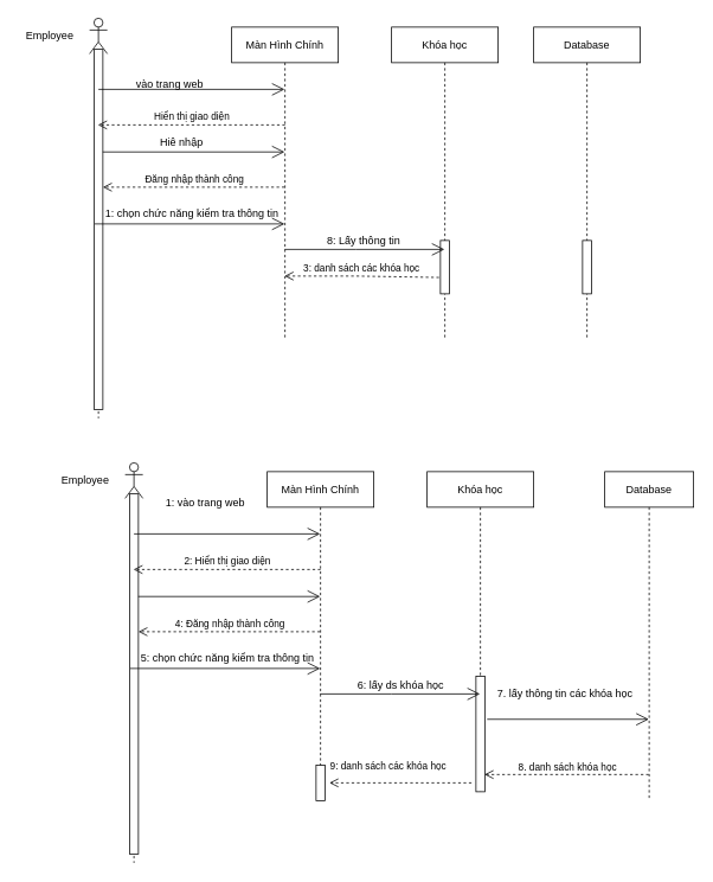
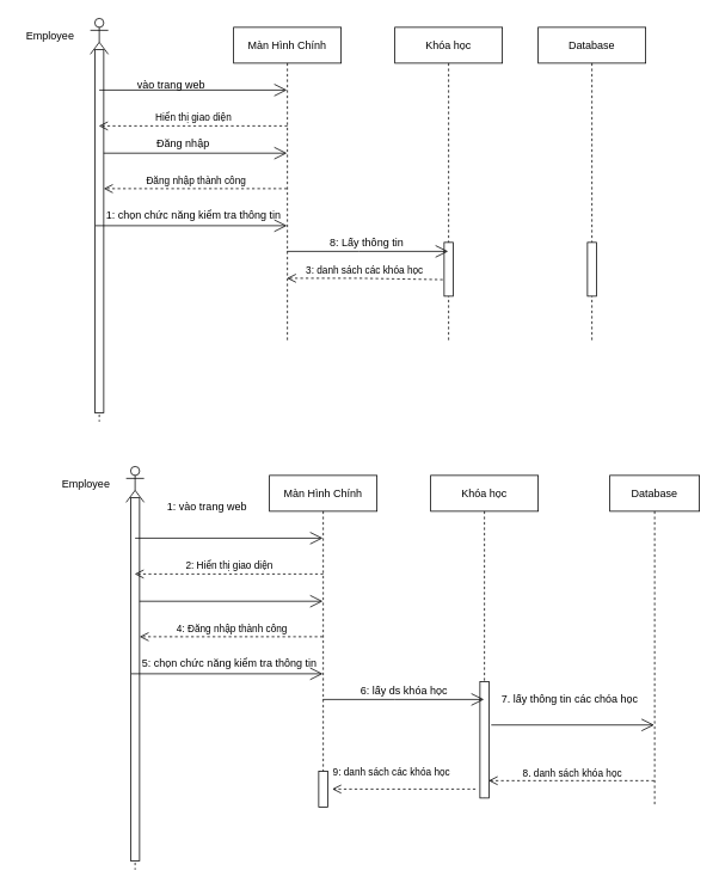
- <mxCell id="17" value="Hiê nhập&amp;nbsp;" style="text;html=1;align=center;verticalAlign=middle;resizable=0;points=[];autosize=1;strokeColor=none;fillColor=none;" vertex="1" parent="1"><mxGeometry x="165" y="150" width="80" height="20" as="geometry" /></mxCell>
+ <mxCell id="17" value="Đăng nhập&amp;nbsp;" style="text;html=1;align=center;verticalAlign=middle;resizable=0;points=[];autosize=1;strokeColor=none;fillColor=none;" vertex="1" parent="1"><mxGeometry x="165" y="150" width="80" height="20" as="geometry" /></mxCell>
- <mxCell id="40" value="7. lấy thông tin các khóa học" style="text;html=1;align=center;verticalAlign=middle;resizable=0;points=[];autosize=1;strokeColor=none;fillColor=none;" vertex="1" parent="1"><mxGeometry x="550" y="770" width="170" height="20" as="geometry" /></mxCell>
+ <mxCell id="40" value="7. lấy thông tin các chóa học" style="text;html=1;align=center;verticalAlign=middle;resizable=0;points=[];autosize=1;strokeColor=none;fillColor=none;" vertex="1" parent="1"><mxGeometry x="550" y="770" width="170" height="20" as="geometry" /></mxCell>
